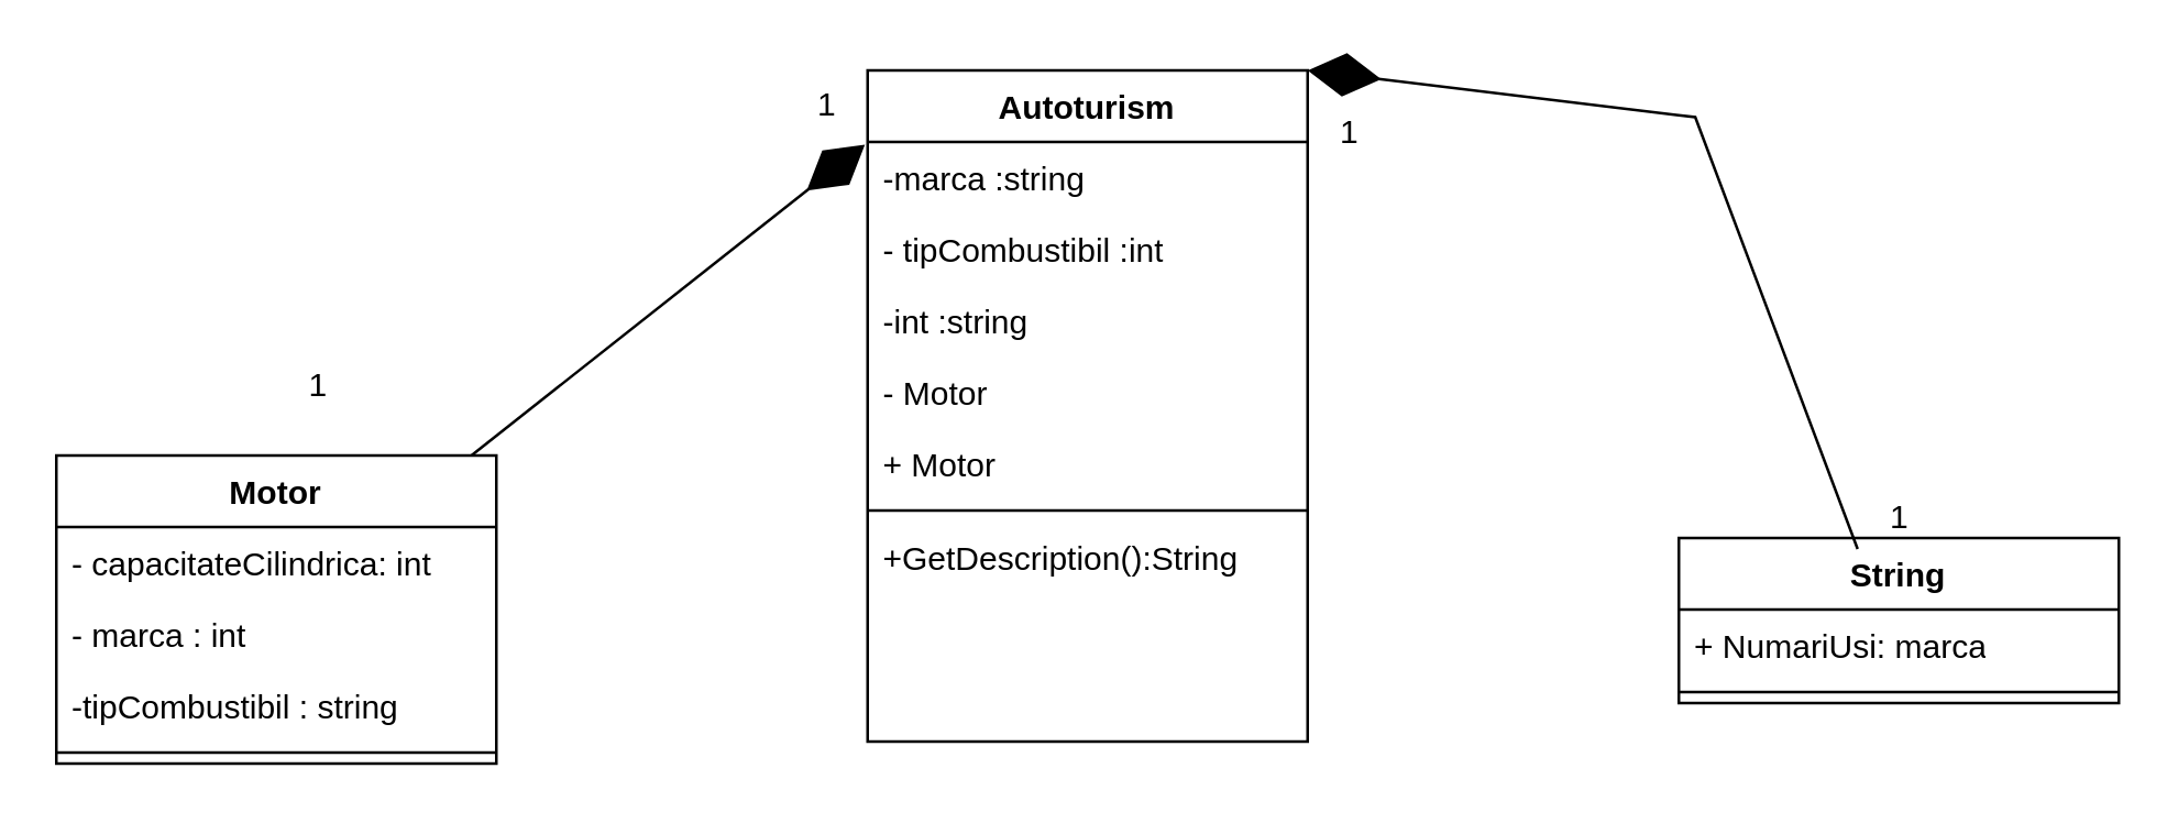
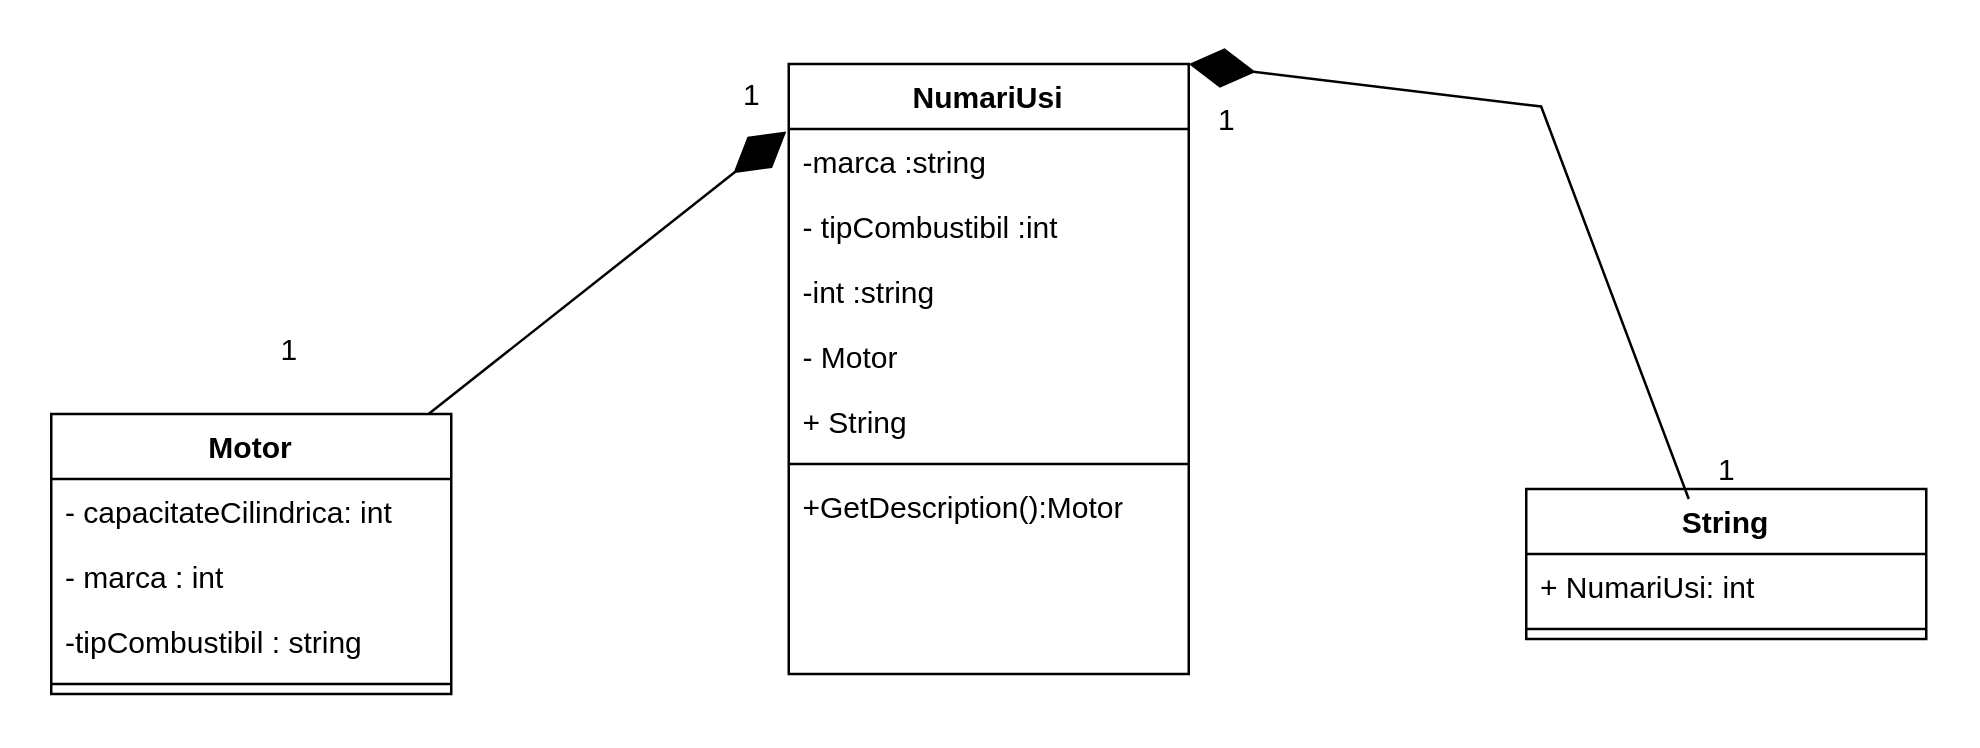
- <mxCell id="2" value="Autoturism" style="swimlane;fontStyle=1;align=center;verticalAlign=top;childLayout=stackLayout;horizontal=1;startSize=26;horizontalStack=0;resizeParent=1;resizeParentMax=0;resizeLast=0;collapsible=1;marginBottom=0;whiteSpace=wrap;html=1;" parent="1" vertex="1"><mxGeometry x="315" y="22" width="160" height="244" as="geometry" /></mxCell>
+ <mxCell id="2" value="NumariUsi" style="swimlane;fontStyle=1;align=center;verticalAlign=top;childLayout=stackLayout;horizontal=1;startSize=26;horizontalStack=0;resizeParent=1;resizeParentMax=0;resizeLast=0;collapsible=1;marginBottom=0;whiteSpace=wrap;html=1;" parent="1" vertex="1"><mxGeometry x="315" y="22" width="160" height="244" as="geometry" /></mxCell>
- <mxCell id="7" value="+ Motor" style="text;strokeColor=none;fillColor=none;align=left;verticalAlign=top;spacingLeft=4;spacingRight=4;overflow=hidden;rotatable=0;points=[[0,0.5],[1,0.5]];portConstraint=eastwest;whiteSpace=wrap;html=1;" parent="2" vertex="1"><mxGeometry y="130" width="160" height="26" as="geometry" /></mxCell>
+ <mxCell id="7" value="+ String" style="text;strokeColor=none;fillColor=none;align=left;verticalAlign=top;spacingLeft=4;spacingRight=4;overflow=hidden;rotatable=0;points=[[0,0.5],[1,0.5]];portConstraint=eastwest;whiteSpace=wrap;html=1;" parent="2" vertex="1"><mxGeometry y="130" width="160" height="26" as="geometry" /></mxCell>
- <mxCell id="9" value="+GetDescription():String" style="text;strokeColor=none;fillColor=none;align=left;verticalAlign=top;spacingLeft=4;spacingRight=4;overflow=hidden;rotatable=0;points=[[0,0.5],[1,0.5]];portConstraint=eastwest;whiteSpace=wrap;html=1;" parent="2" vertex="1"><mxGeometry y="164" width="160" height="80" as="geometry" /></mxCell>
+ <mxCell id="9" value="+GetDescription():Motor" style="text;strokeColor=none;fillColor=none;align=left;verticalAlign=top;spacingLeft=4;spacingRight=4;overflow=hidden;rotatable=0;points=[[0,0.5],[1,0.5]];portConstraint=eastwest;whiteSpace=wrap;html=1;" parent="2" vertex="1"><mxGeometry y="164" width="160" height="80" as="geometry" /></mxCell>
- <mxCell id="16" value="+ NumariUsi: marca" style="text;strokeColor=none;fillColor=none;align=left;verticalAlign=top;spacingLeft=4;spacingRight=4;overflow=hidden;rotatable=0;points=[[0,0.5],[1,0.5]];portConstraint=eastwest;whiteSpace=wrap;html=1;" parent="15" vertex="1"><mxGeometry y="26" width="160" height="26" as="geometry" /></mxCell>
+ <mxCell id="16" value="+ NumariUsi: int" style="text;strokeColor=none;fillColor=none;align=left;verticalAlign=top;spacingLeft=4;spacingRight=4;overflow=hidden;rotatable=0;points=[[0,0.5],[1,0.5]];portConstraint=eastwest;whiteSpace=wrap;html=1;" parent="15" vertex="1"><mxGeometry y="26" width="160" height="26" as="geometry" /></mxCell>
